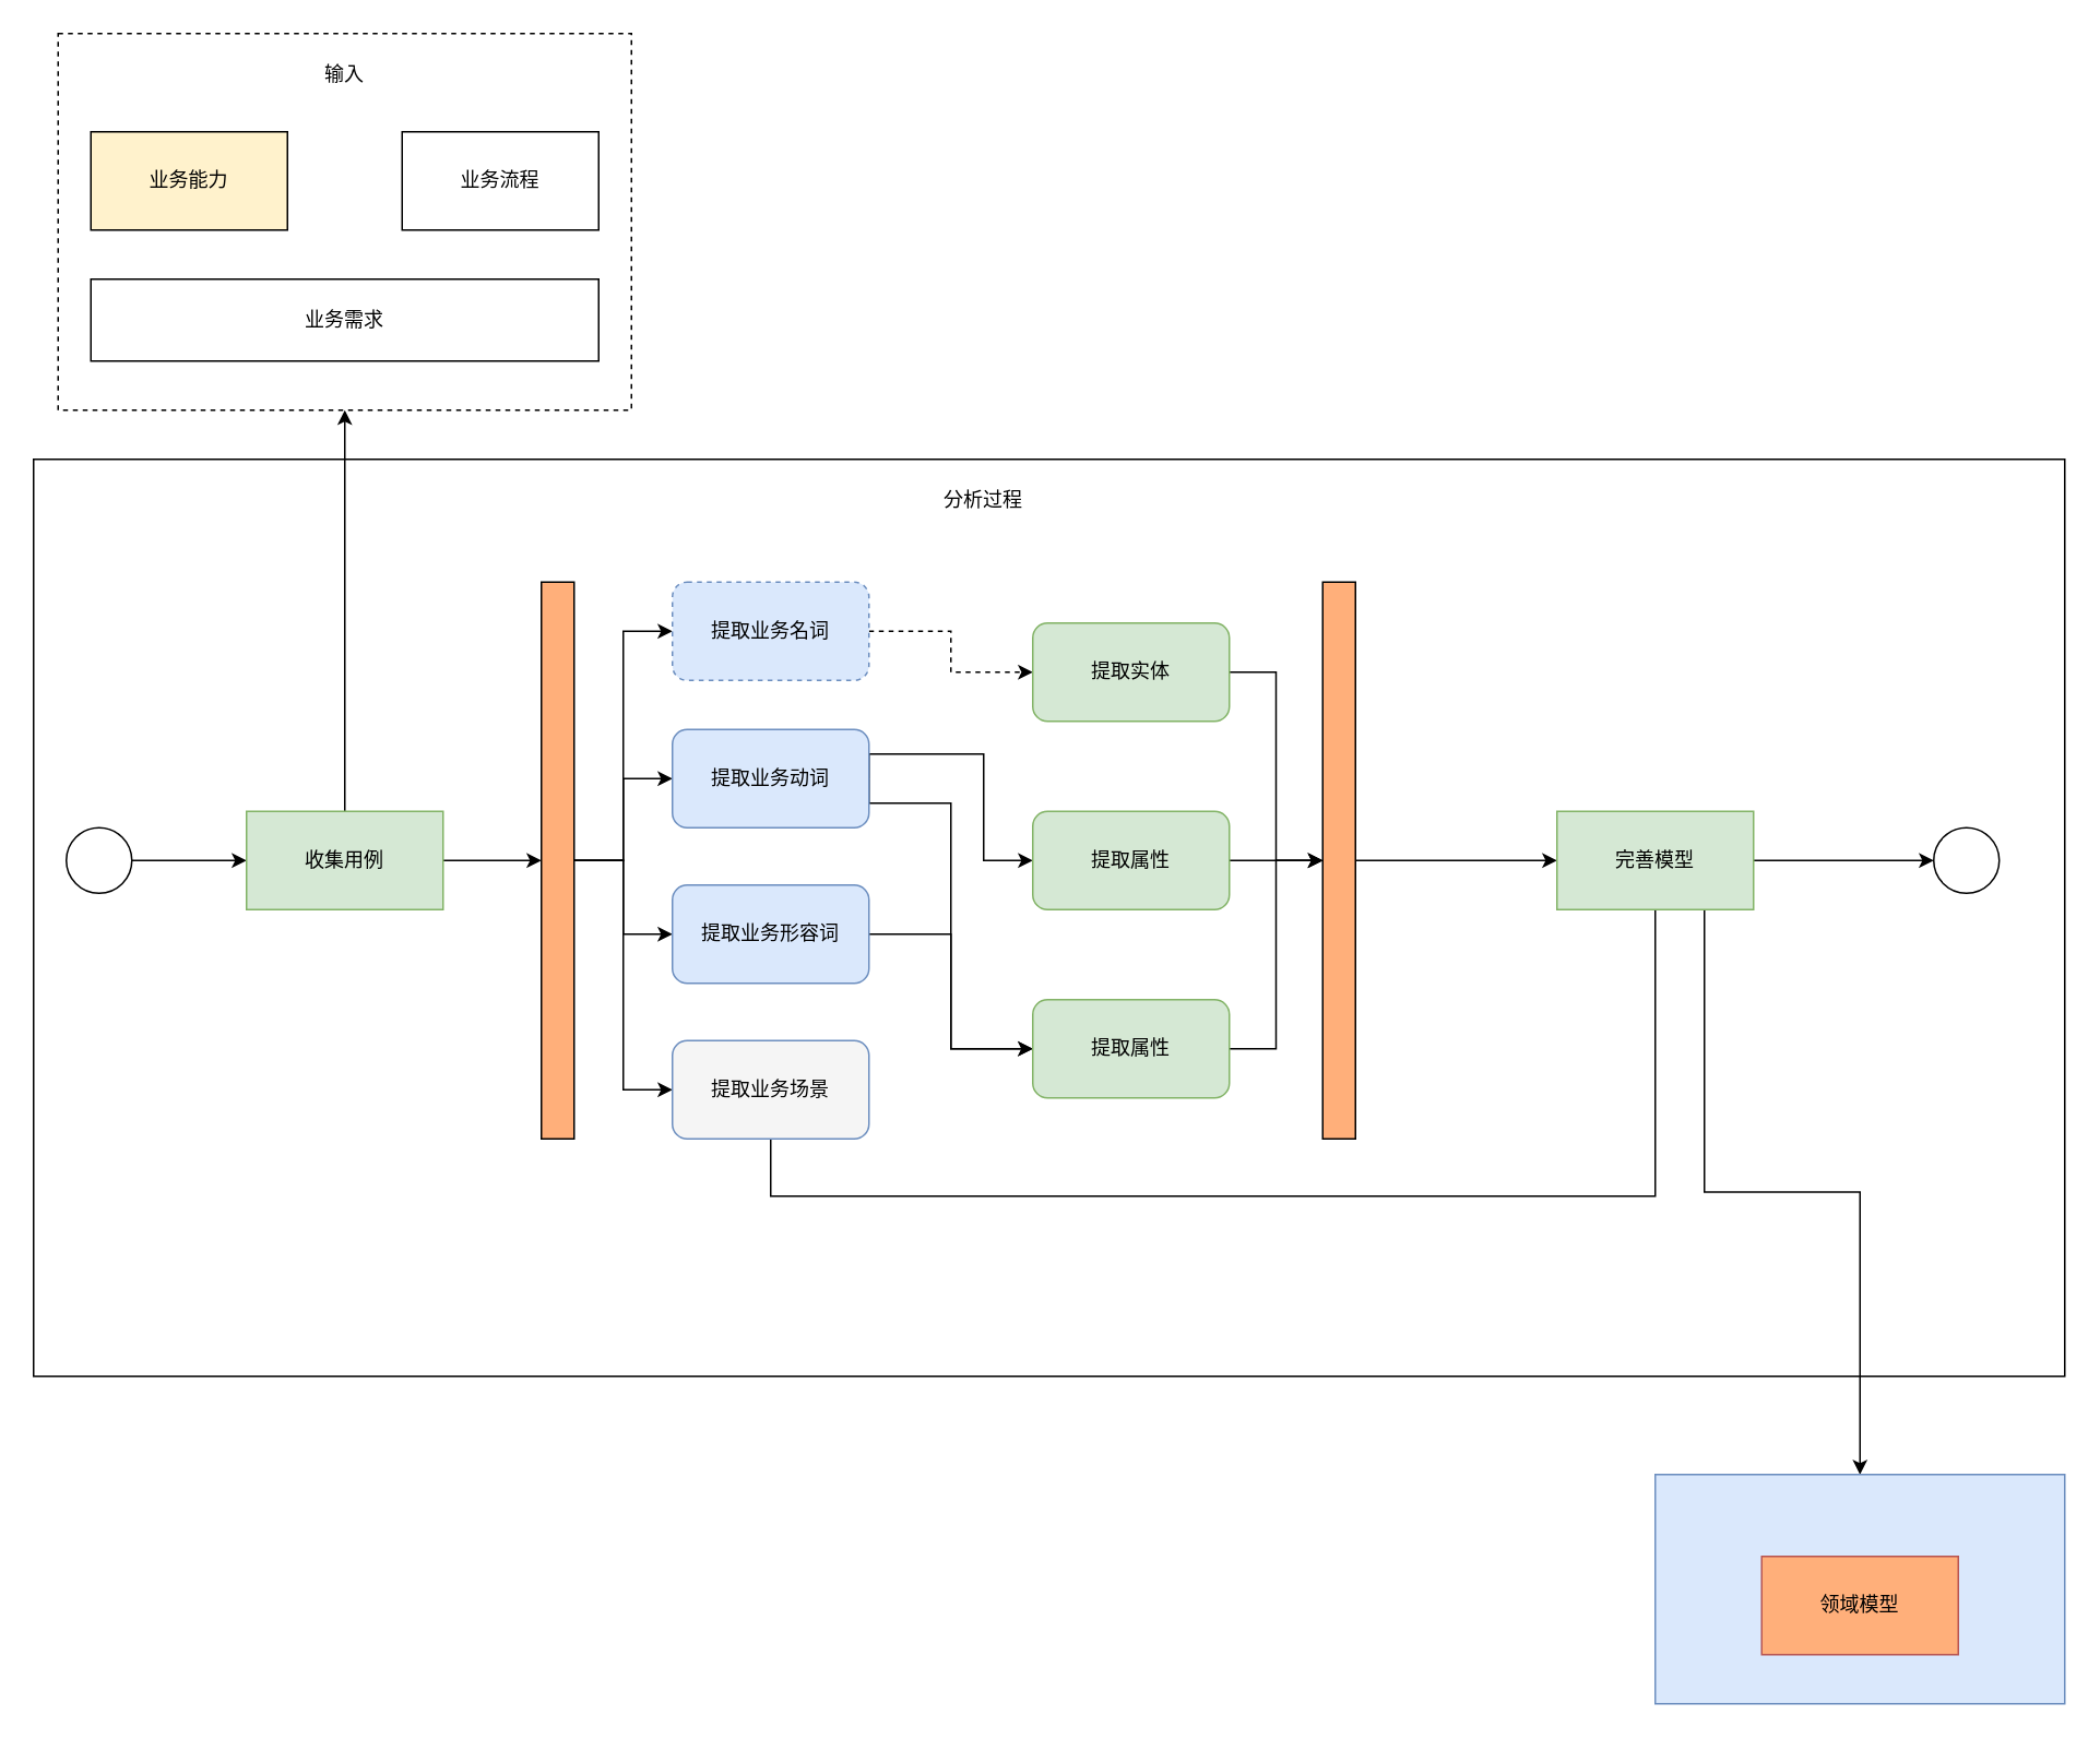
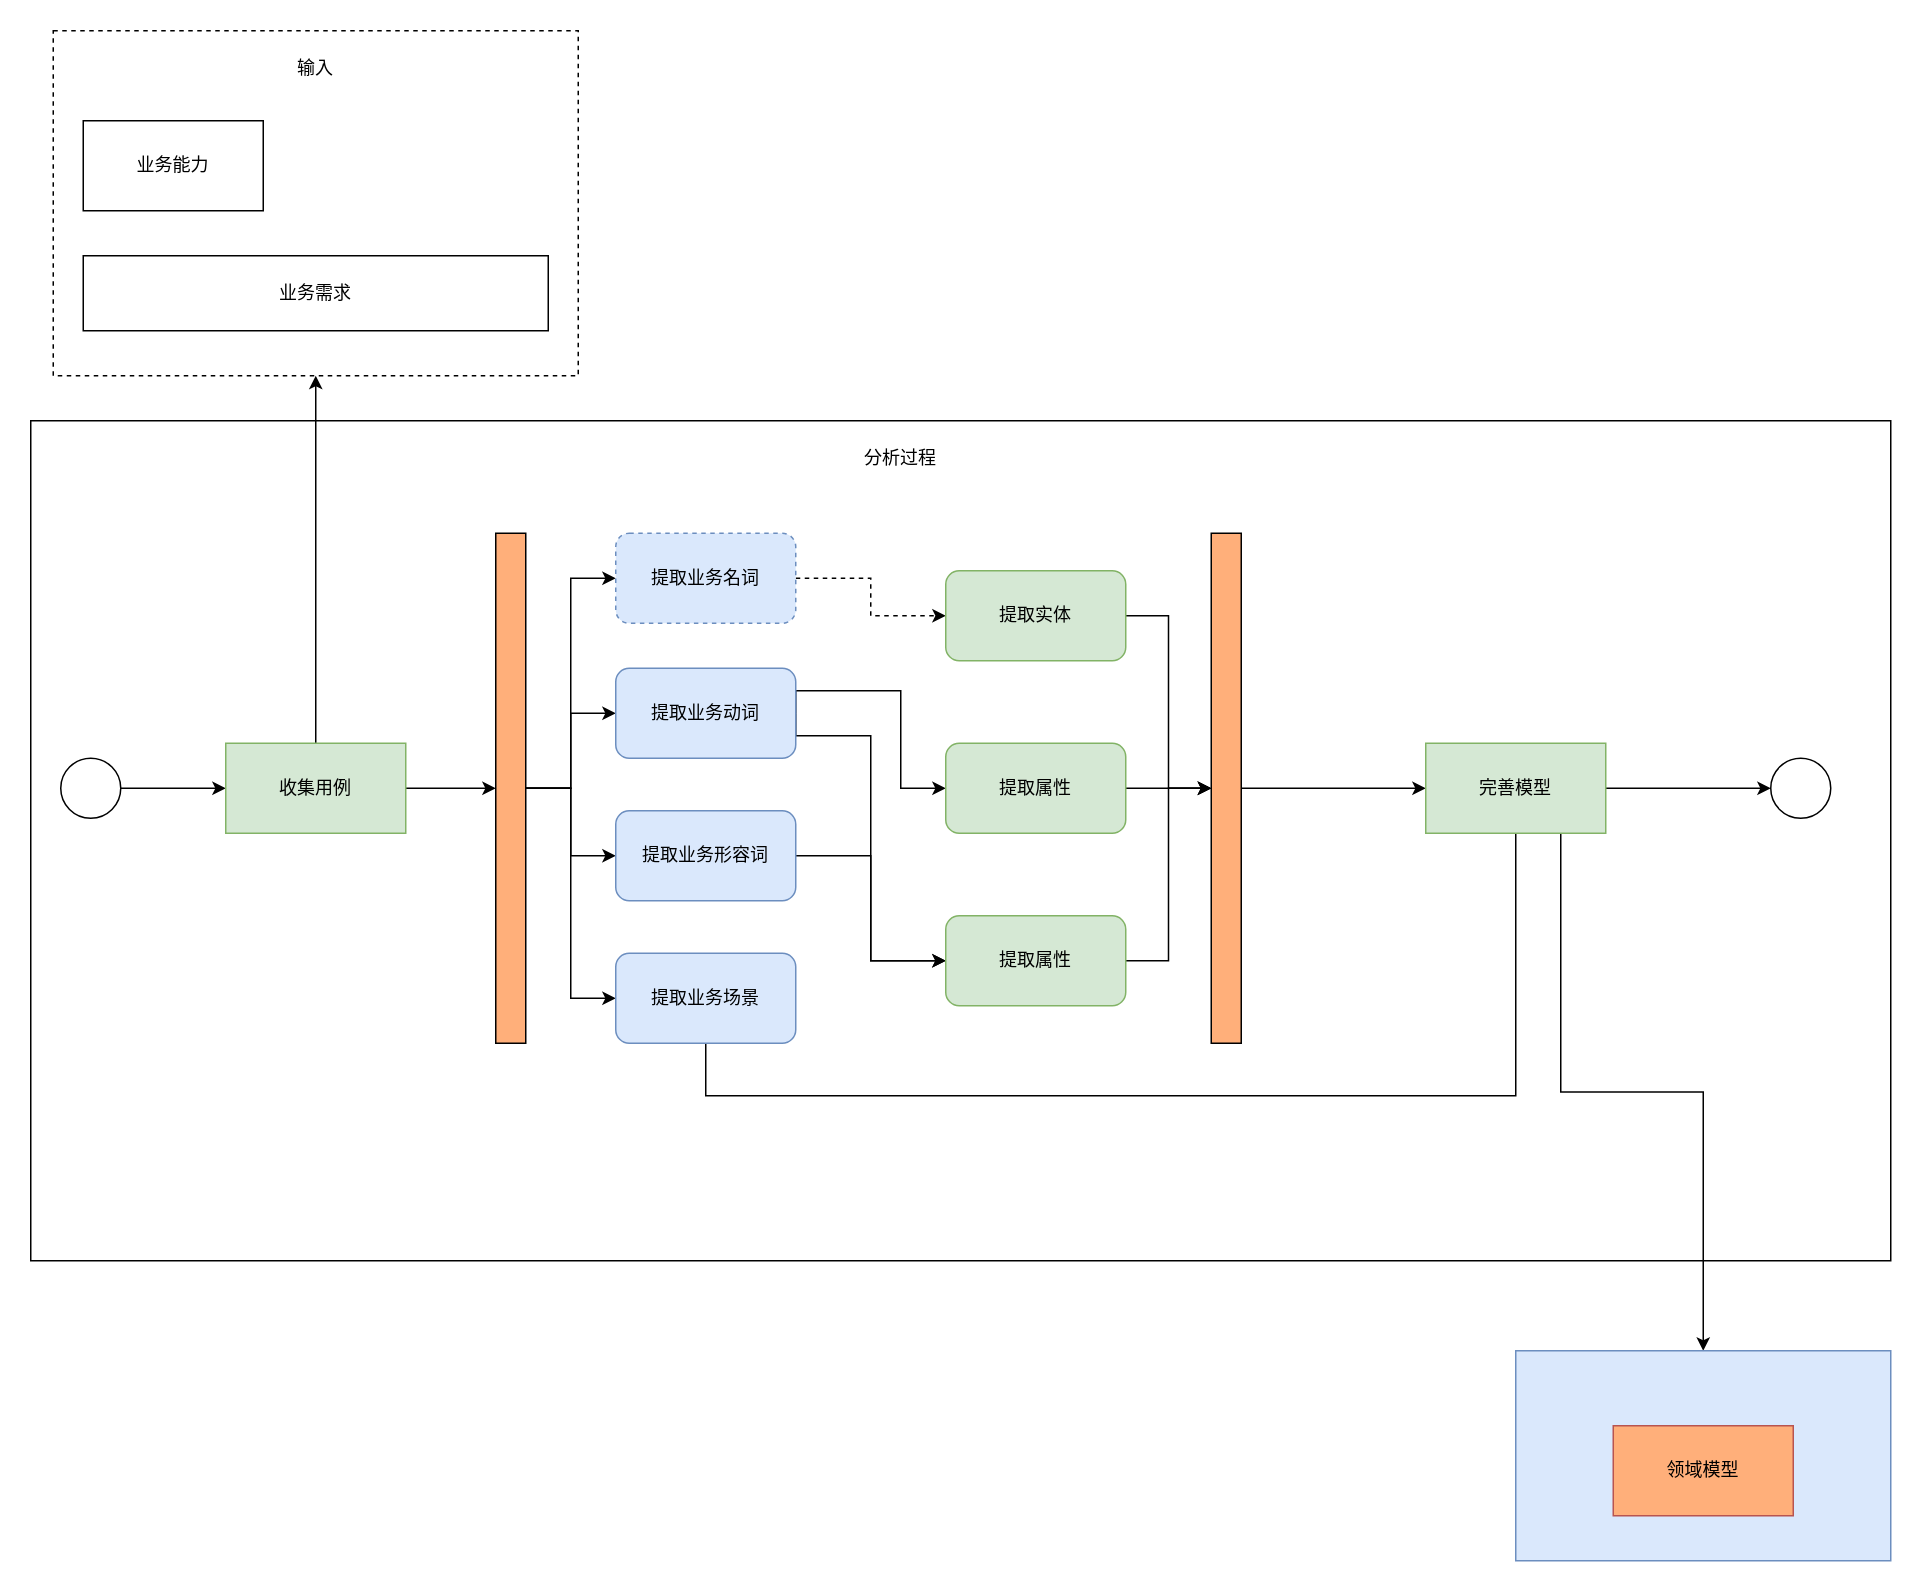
- <mxCell id="4" value="业务能力" style="rounded=0;whiteSpace=wrap;html=1;fillColor=#fff2cc;" vertex="1" parent="1"><mxGeometry x="55" y="80" width="120" height="60" as="geometry" /></mxCell>
+ <mxCell id="4" value="业务能力" style="rounded=0;whiteSpace=wrap;html=1;" vertex="1" parent="1"><mxGeometry x="55" y="80" width="120" height="60" as="geometry" /></mxCell>
- <mxCell id="5" value="业务流程" style="rounded=0;whiteSpace=wrap;html=1;" vertex="1" parent="1"><mxGeometry x="245" y="80" width="120" height="60" as="geometry" /></mxCell>
- <mxCell id="26" value="提取业务场景" style="rounded=1;whiteSpace=wrap;html=1;fillColor=#f5f5f5;strokeColor=#6c8ebf;" vertex="1" parent="1"><mxGeometry x="410" y="635" width="120" height="60" as="geometry" /></mxCell>
+ <mxCell id="26" value="提取业务场景" style="rounded=1;whiteSpace=wrap;html=1;fillColor=#dae8fc;strokeColor=#6c8ebf;" vertex="1" parent="1"><mxGeometry x="410" y="635" width="120" height="60" as="geometry" /></mxCell>
